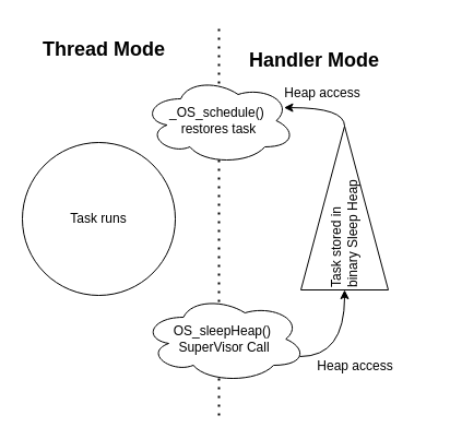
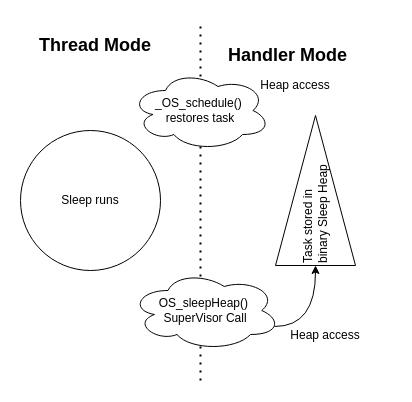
- <mxCell id="8" style="edgeStyle=orthogonalEdgeStyle;rounded=0;orthogonalLoop=1;jettySize=auto;html=1;exitX=1;exitY=0.5;exitDx=0;exitDy=0;curved=1;entryX=0.925;entryY=0.351;entryDx=0;entryDy=0;entryPerimeter=0;" edge="1" parent="1" source="3" target="5"><mxGeometry relative="1" as="geometry"><mxPoint x="300" y="70" as="targetPoint" /><Array as="points"><mxPoint x="315" y="98" /></Array></mxGeometry></mxCell>
- <mxCell id="4" value="Task runs" style="ellipse;whiteSpace=wrap;html=1;aspect=fixed;" vertex="1" parent="1"><mxGeometry x="20" y="130" width="140" height="140" as="geometry" /></mxCell>
+ <mxCell id="4" value="Sleep runs" style="ellipse;whiteSpace=wrap;html=1;aspect=fixed;" vertex="1" parent="1"><mxGeometry x="20" y="130" width="140" height="140" as="geometry" /></mxCell>
